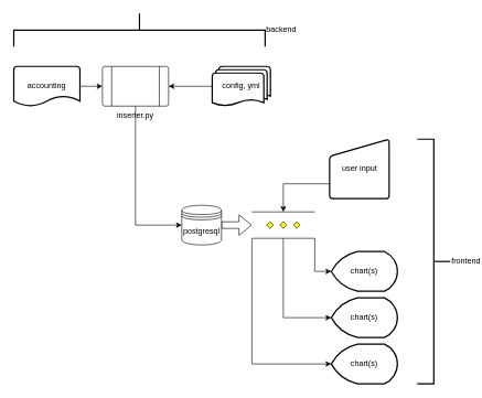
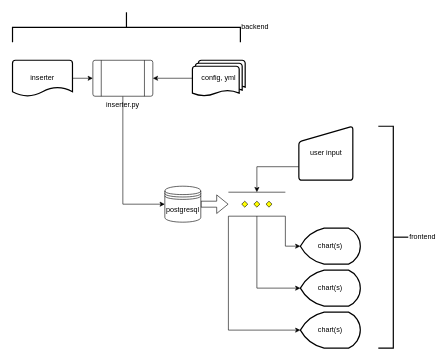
- <mxCell id="7" value="accounting" style="strokeWidth=2;html=1;shape=mxgraph.flowchart.document2;whiteSpace=wrap;size=0.25;" vertex="1" parent="1"><mxGeometry x="20" y="100" width="100" height="60" as="geometry" /></mxCell>
+ <mxCell id="7" value="inserter" style="strokeWidth=2;html=1;shape=mxgraph.flowchart.document2;whiteSpace=wrap;size=0.25;" vertex="1" parent="1"><mxGeometry x="20" y="100" width="100" height="60" as="geometry" /></mxCell>
